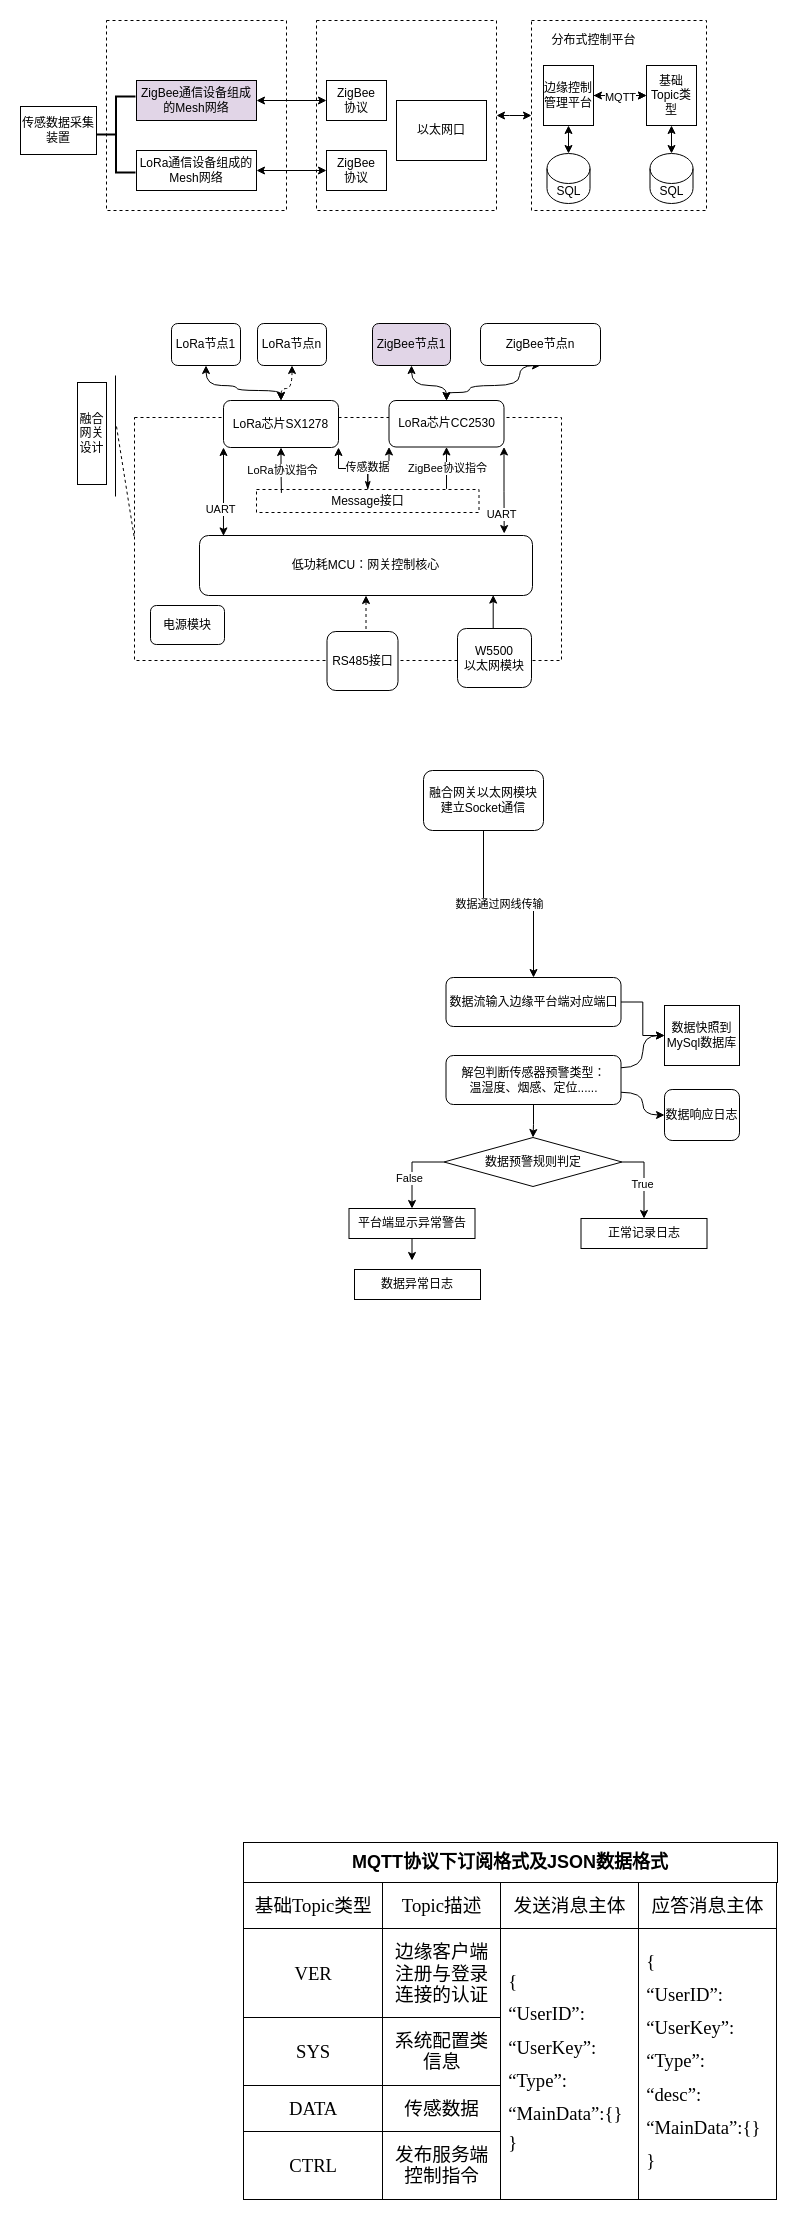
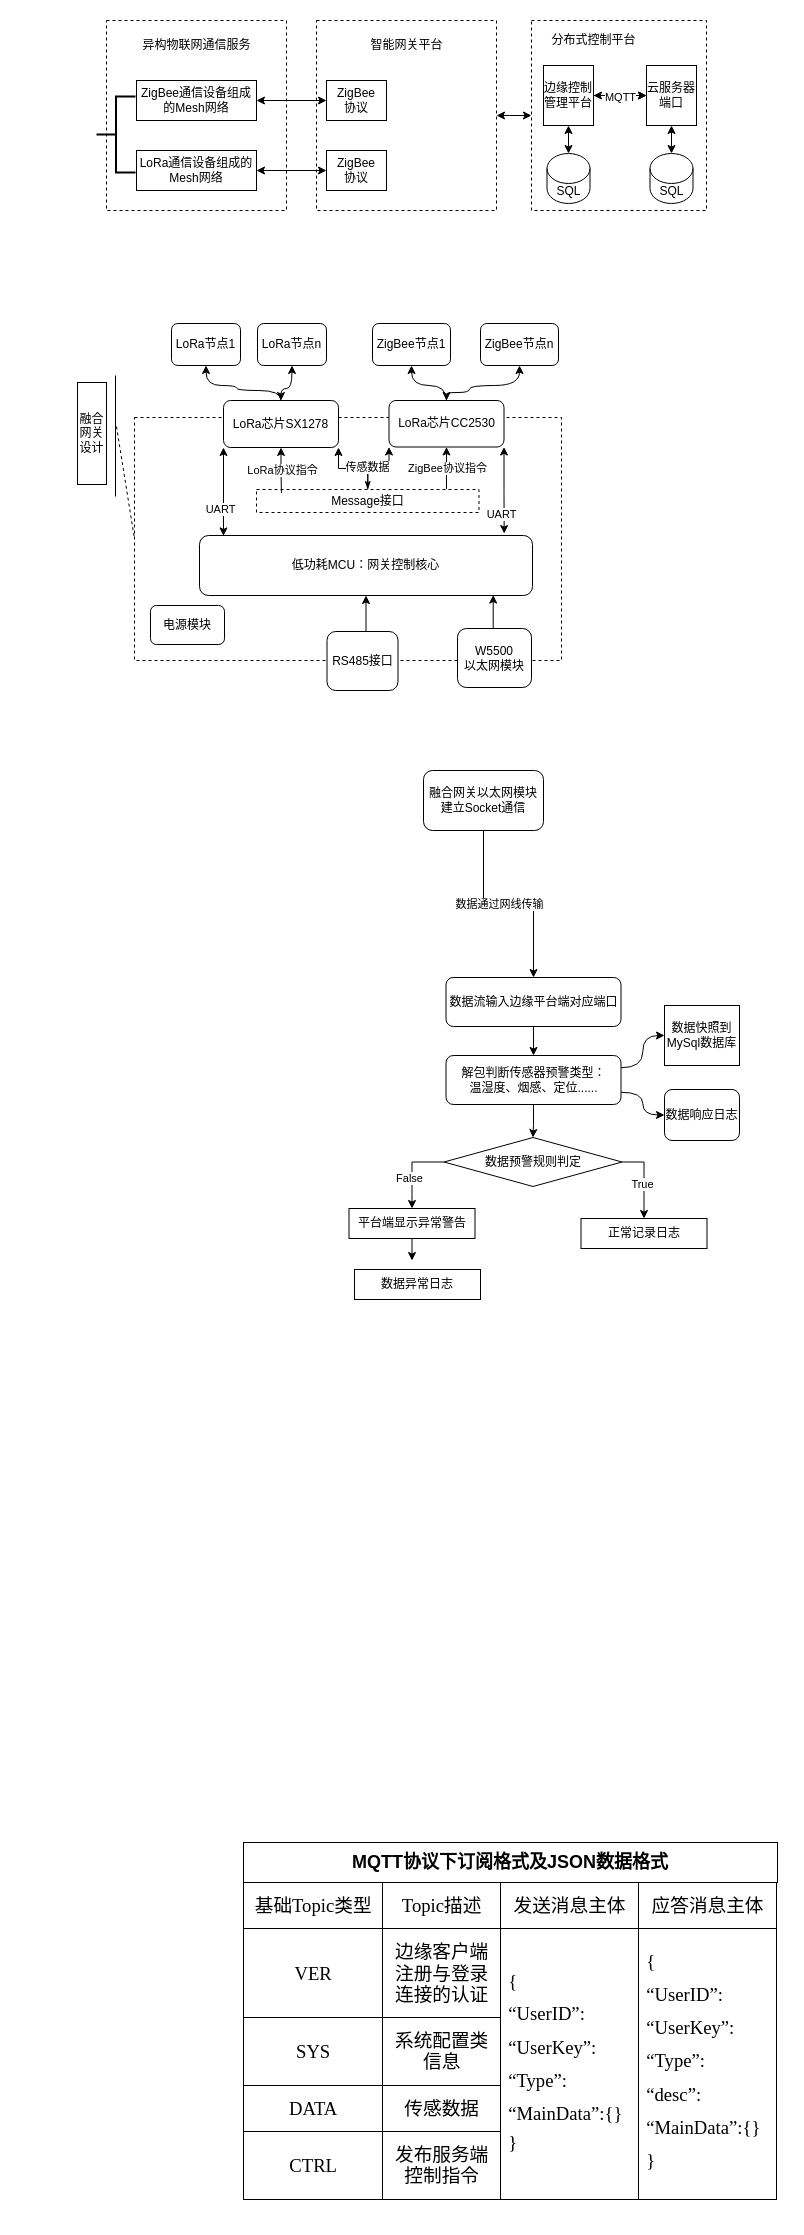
+ <mxCell id="4" value="异构物联网通信服务" style="text;html=1;strokeColor=none;fillColor=none;align=center;verticalAlign=middle;whiteSpace=wrap;rounded=0;" parent="1" vertex="1"><mxGeometry x="138.5" y="30" width="115" height="30" as="geometry" /></mxCell>
+ <mxCell id="8" value="智能网关平台" style="text;html=1;strokeColor=none;fillColor=none;align=center;verticalAlign=middle;whiteSpace=wrap;rounded=0;" parent="1" vertex="1"><mxGeometry x="348.5" y="30" width="115" height="30" as="geometry" /></mxCell>
- <mxCell id="22" value="基础Topic类型" style="rounded=0;whiteSpace=wrap;html=1;" parent="1" vertex="1"><mxGeometry x="646" y="65" width="50" height="60" as="geometry" /></mxCell>
+ <mxCell id="22" value="云服务器端口" style="rounded=0;whiteSpace=wrap;html=1;" parent="1" vertex="1"><mxGeometry x="646" y="65" width="50" height="60" as="geometry" /></mxCell>
- <mxCell id="5" value="ZigBee通信设备组成的Mesh网络" style="rounded=0;whiteSpace=wrap;html=1;fillColor=#e1d5e7;" parent="1" vertex="1"><mxGeometry x="136" y="80" width="120" height="40" as="geometry" /></mxCell>
+ <mxCell id="5" value="ZigBee通信设备组成的Mesh网络" style="rounded=0;whiteSpace=wrap;html=1;" parent="1" vertex="1"><mxGeometry x="136" y="80" width="120" height="40" as="geometry" /></mxCell>
- <mxCell id="27" value="传感数据采集装置" style="rounded=0;whiteSpace=wrap;html=1;" parent="1" vertex="1"><mxGeometry x="20" y="106" width="76" height="48" as="geometry" /></mxCell>
- <mxCell id="13" value="以太网口" style="rounded=0;whiteSpace=wrap;html=1;" parent="1" vertex="1"><mxGeometry x="396" y="100" width="90" height="60" as="geometry" /></mxCell>
- <mxCell id="33" value="ZigBee节点1" style="rounded=1;whiteSpace=wrap;html=1;fillColor=#e1d5e7;" vertex="1" parent="1"><mxGeometry x="372" y="323" width="78" height="42" as="geometry" /></mxCell>
+ <mxCell id="33" value="ZigBee节点1" style="rounded=1;whiteSpace=wrap;html=1;" vertex="1" parent="1"><mxGeometry x="372" y="323" width="78" height="42" as="geometry" /></mxCell>
- <mxCell id="35" value="ZigBee节点n" style="rounded=1;whiteSpace=wrap;html=1;" vertex="1" parent="1"><mxGeometry x="480" y="323" width="120" height="42" as="geometry" /></mxCell>
+ <mxCell id="35" value="ZigBee节点n" style="rounded=1;whiteSpace=wrap;html=1;" vertex="1" parent="1"><mxGeometry x="480" y="323" width="78" height="42" as="geometry" /></mxCell>
- <mxCell id="30" style="edgeStyle=orthogonalEdgeStyle;orthogonalLoop=1;jettySize=auto;html=1;exitX=0.5;exitY=1;exitDx=0;exitDy=0;entryX=0.5;entryY=0;entryDx=0;entryDy=0;curved=1;startArrow=classic;startFill=1;dashed=1;" edge="1" parent="1" source="31" target="36"><mxGeometry relative="1" as="geometry"><Array as="points"><mxPoint x="292" y="388" /><mxPoint x="281" y="388" /></Array></mxGeometry></mxCell>
+ <mxCell id="30" style="edgeStyle=orthogonalEdgeStyle;orthogonalLoop=1;jettySize=auto;html=1;exitX=0.5;exitY=1;exitDx=0;exitDy=0;entryX=0.5;entryY=0;entryDx=0;entryDy=0;curved=1;startArrow=classic;startFill=1;" edge="1" parent="1" source="31" target="36"><mxGeometry relative="1" as="geometry"><Array as="points"><mxPoint x="292" y="388" /><mxPoint x="281" y="388" /></Array></mxGeometry></mxCell>
- <mxCell id="32" style="edgeStyle=orthogonalEdgeStyle;orthogonalLoop=1;jettySize=auto;html=1;exitX=0.5;exitY=1;exitDx=0;exitDy=0;entryX=0.5;entryY=0;entryDx=0;entryDy=0;curved=1;startArrow=classic;startFill=1;" edge="1" parent="1" source="33" target="39"><mxGeometry relative="1" as="geometry" /></mxCell>
+ <mxCell id="32" style="edgeStyle=orthogonalEdgeStyle;orthogonalLoop=1;jettySize=auto;html=1;exitX=0.5;exitY=1;exitDx=0;exitDy=0;entryX=0.5;entryY=0;entryDx=0;entryDy=0;curved=1;startArrow=classic;startFill=1;endArrow=none;" edge="1" parent="1" source="33" target="39"><mxGeometry relative="1" as="geometry" /></mxCell>
- <mxCell id="28" style="edgeStyle=orthogonalEdgeStyle;orthogonalLoop=1;jettySize=auto;html=1;exitX=0.5;exitY=1;exitDx=0;exitDy=0;entryX=0.5;entryY=0;entryDx=0;entryDy=0;curved=1;startArrow=classic;startFill=1;" edge="1" parent="1" source="29" target="36"><mxGeometry relative="1" as="geometry"><Array as="points"><mxPoint x="206" y="385" /><mxPoint x="236" y="385" /><mxPoint x="236" y="390" /><mxPoint x="281" y="390" /></Array></mxGeometry></mxCell>
+ <mxCell id="28" style="edgeStyle=orthogonalEdgeStyle;orthogonalLoop=1;jettySize=auto;html=1;exitX=0.5;exitY=1;exitDx=0;exitDy=0;entryX=0.5;entryY=0;entryDx=0;entryDy=0;curved=1;startArrow=classic;startFill=1;endArrow=none;" edge="1" parent="1" source="29" target="36"><mxGeometry relative="1" as="geometry"><Array as="points"><mxPoint x="206" y="385" /><mxPoint x="236" y="385" /><mxPoint x="236" y="390" /><mxPoint x="281" y="390" /></Array></mxGeometry></mxCell>
- <mxCell id="46" style="edgeStyle=orthogonalEdgeStyle;rounded=0;orthogonalLoop=1;jettySize=auto;html=1;exitX=0.5;exitY=0;exitDx=0;exitDy=0;entryX=0.5;entryY=1;entryDx=0;entryDy=0;dashed=1;" edge="1" parent="1" source="47" target="44"><mxGeometry relative="1" as="geometry" /></mxCell>
+ <mxCell id="46" style="edgeStyle=orthogonalEdgeStyle;rounded=0;orthogonalLoop=1;jettySize=auto;html=1;exitX=0.5;exitY=0;exitDx=0;exitDy=0;entryX=0.5;entryY=1;entryDx=0;entryDy=0;" edge="1" parent="1" source="47" target="44"><mxGeometry relative="1" as="geometry" /></mxCell>
- <mxCell id="62" value="" style="edgeStyle=orthogonalEdgeStyle;rounded=0;orthogonalLoop=1;jettySize=auto;html=1;" edge="1" parent="1" source="63" target="66"><mxGeometry relative="1" as="geometry" /></mxCell>
+ <mxCell id="62" value="" style="edgeStyle=orthogonalEdgeStyle;rounded=0;orthogonalLoop=1;jettySize=auto;html=1;" edge="1" parent="1" source="63" target="76"><mxGeometry relative="1" as="geometry" /></mxCell>
